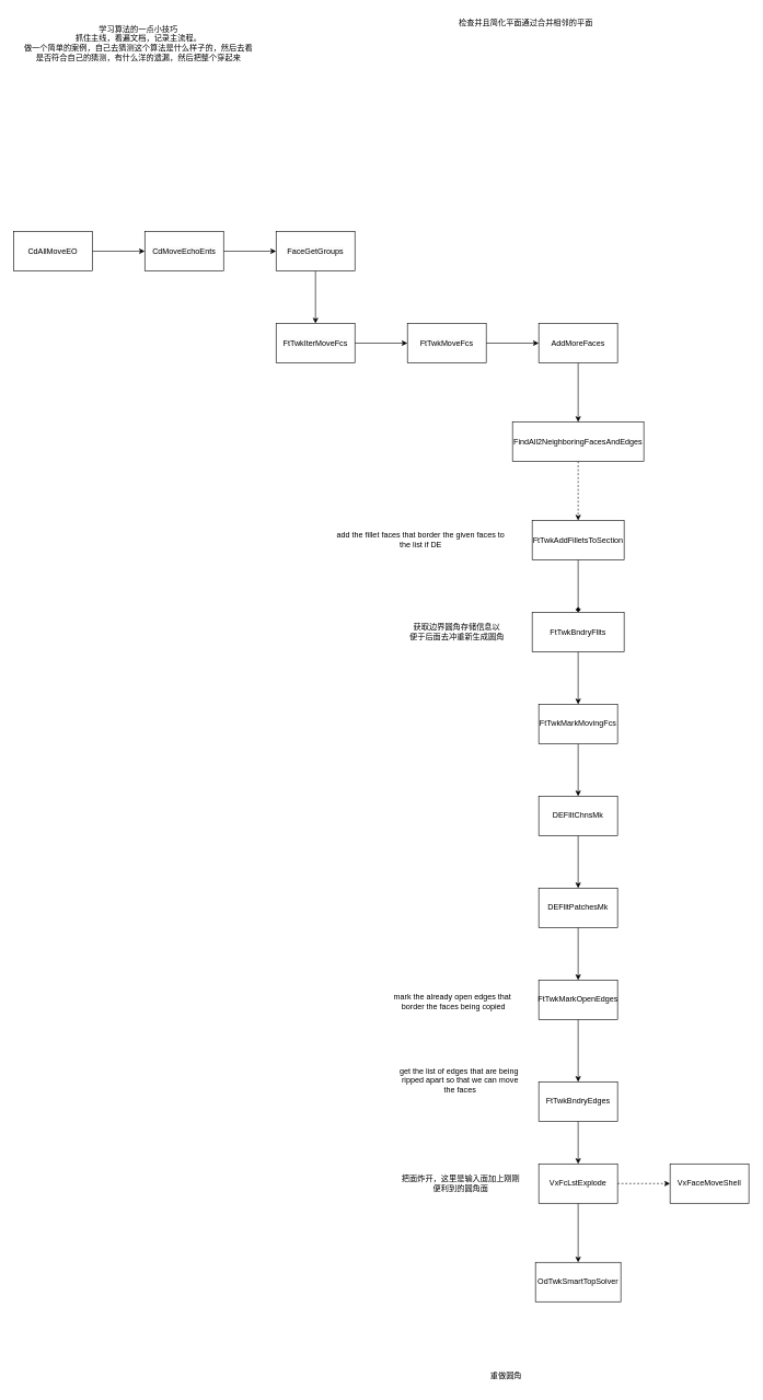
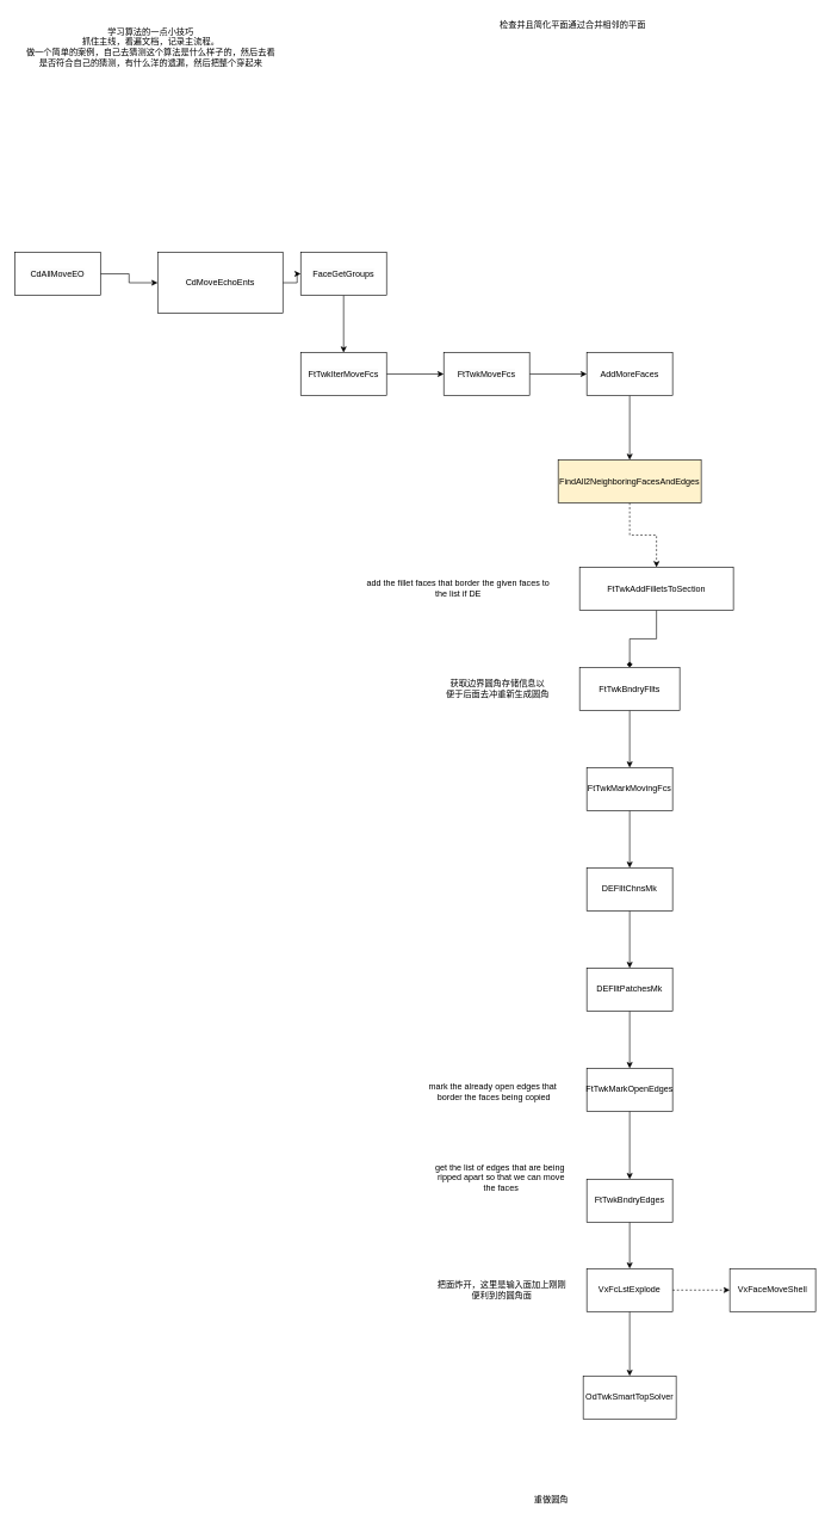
- <mxCell id="7" value="&lt;span style=&quot;color: rgb(0, 0, 0); font-family: Helvetica; font-size: 12px; font-style: normal; font-variant-ligatures: normal; font-variant-caps: normal; font-weight: 400; letter-spacing: normal; orphans: 2; text-align: center; text-indent: 0px; text-transform: none; widows: 2; word-spacing: 0px; -webkit-text-stroke-width: 0px; white-space: normal; background-color: rgb(251, 251, 251); text-decoration-thickness: initial; text-decoration-style: initial; text-decoration-color: initial; float: none; display: inline !important;&quot;&gt;CdMoveEchoEnts&lt;/span&gt;" style="rounded=0;whiteSpace=wrap;html=1;" parent="1" vertex="1"><mxGeometry x="220" y="352" width="120" height="60" as="geometry" /></mxCell>
+ <mxCell id="7" value="&lt;span style=&quot;color: rgb(0, 0, 0); font-family: Helvetica; font-size: 12px; font-style: normal; font-variant-ligatures: normal; font-variant-caps: normal; font-weight: 400; letter-spacing: normal; orphans: 2; text-align: center; text-indent: 0px; text-transform: none; widows: 2; word-spacing: 0px; -webkit-text-stroke-width: 0px; white-space: normal; background-color: rgb(251, 251, 251); text-decoration-thickness: initial; text-decoration-style: initial; text-decoration-color: initial; float: none; display: inline !important;&quot;&gt;CdMoveEchoEnts&lt;/span&gt;" style="rounded=0;whiteSpace=wrap;html=1;" parent="1" vertex="1"><mxGeometry x="220" y="352" width="175" height="85" as="geometry" /></mxCell>
- <mxCell id="17" value="FindAll2NeighboringFacesAndEdges" style="whiteSpace=wrap;html=1;rounded=0;" parent="1" vertex="1"><mxGeometry x="780" y="642" width="200" height="60" as="geometry" /></mxCell>
+ <mxCell id="17" value="FindAll2NeighboringFacesAndEdges" style="whiteSpace=wrap;html=1;rounded=0;fillColor=#fff2cc;" parent="1" vertex="1"><mxGeometry x="780" y="642" width="200" height="60" as="geometry" /></mxCell>
- <mxCell id="19" value="FtTwkAddFilletsToSection" style="whiteSpace=wrap;html=1;rounded=0;" parent="1" vertex="1"><mxGeometry x="810" y="792" width="140" height="60" as="geometry" /></mxCell>
+ <mxCell id="19" value="FtTwkAddFilletsToSection" style="whiteSpace=wrap;html=1;rounded=0;" parent="1" vertex="1"><mxGeometry x="810" y="792" width="215" height="60" as="geometry" /></mxCell>
